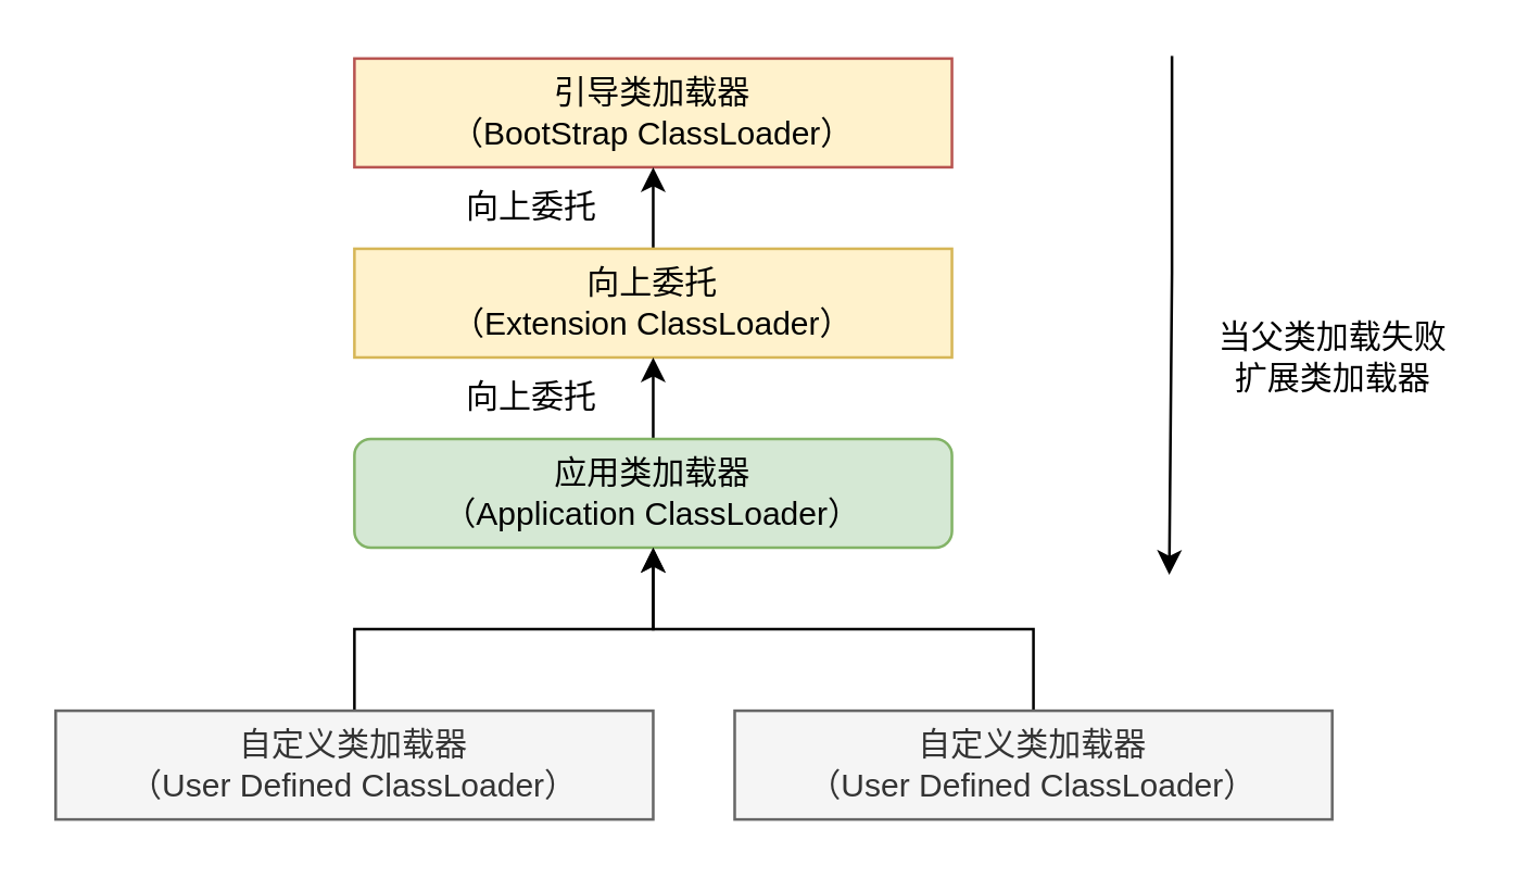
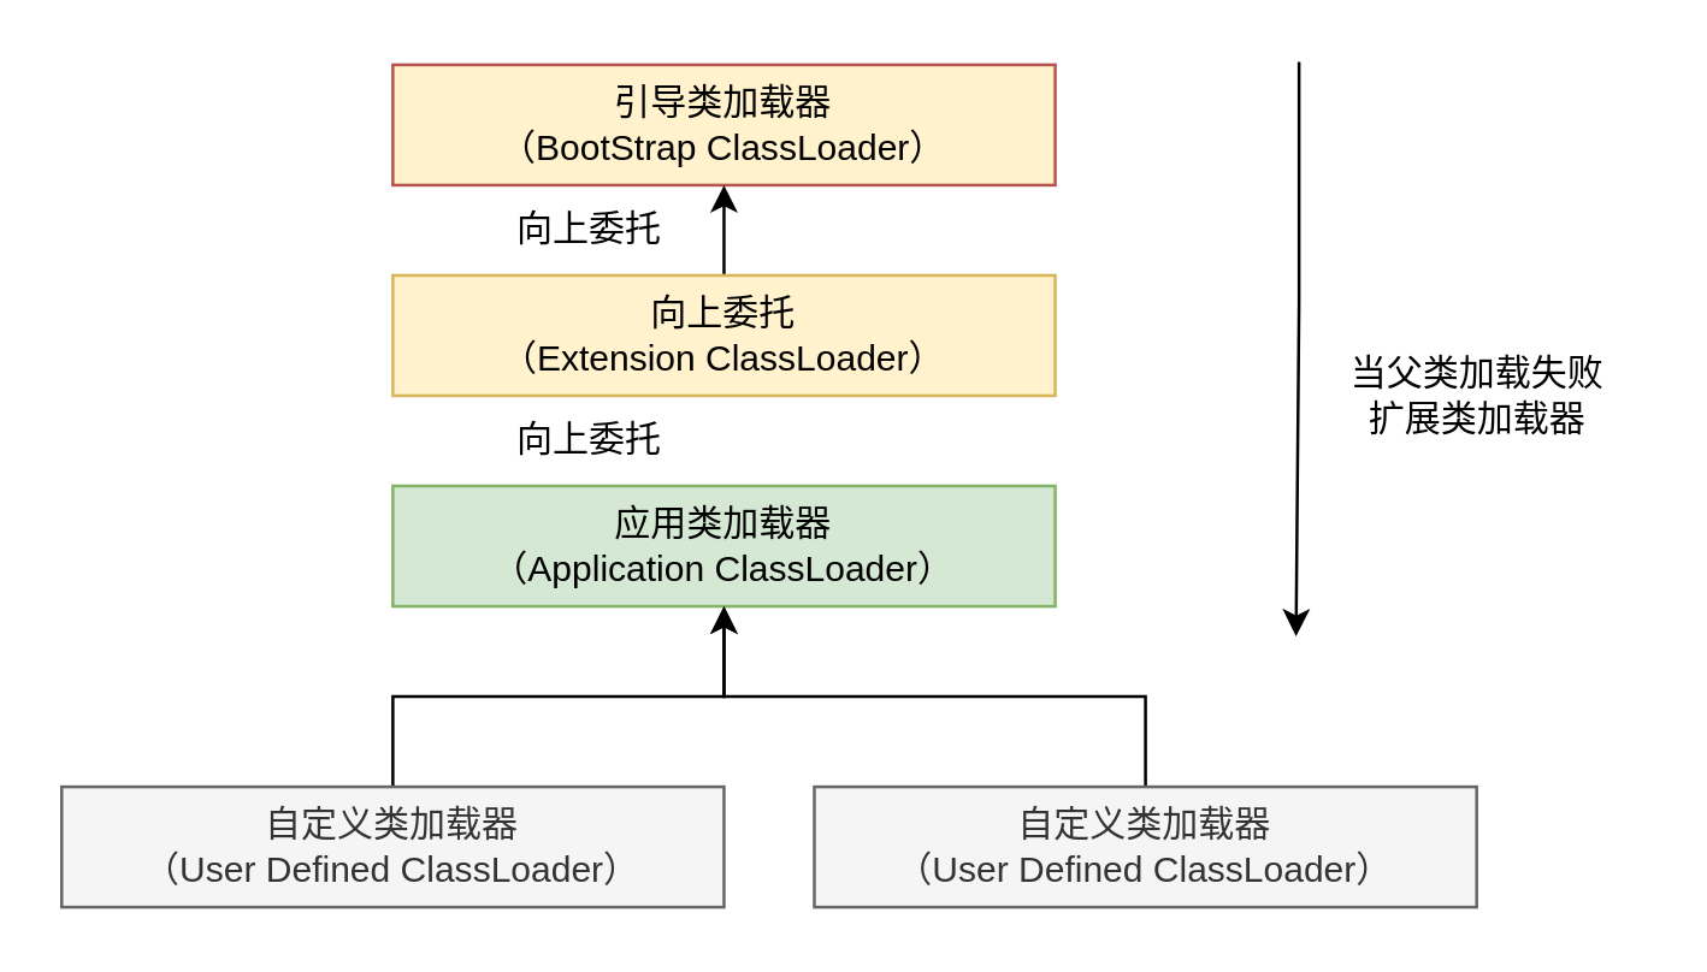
- <mxCell id="5" value="" style="edgeStyle=orthogonalEdgeStyle;rounded=0;orthogonalLoop=1;jettySize=auto;html=1;" edge="1" parent="1" source="6" target="4"><mxGeometry relative="1" as="geometry" /></mxCell>
- <mxCell id="6" value="应用类加载器&lt;br&gt;（Application ClassLoader）" style="whiteSpace=wrap;html=1;fillColor=#d5e8d4;strokeColor=#82b366;rounded=1;" vertex="1" parent="1"><mxGeometry x="130" y="161" width="220" height="40" as="geometry" /></mxCell>
+ <mxCell id="6" value="应用类加载器&lt;br&gt;（Application ClassLoader）" style="rounded=0;whiteSpace=wrap;html=1;fillColor=#d5e8d4;strokeColor=#82b366;" vertex="1" parent="1"><mxGeometry x="130" y="161" width="220" height="40" as="geometry" /></mxCell>
